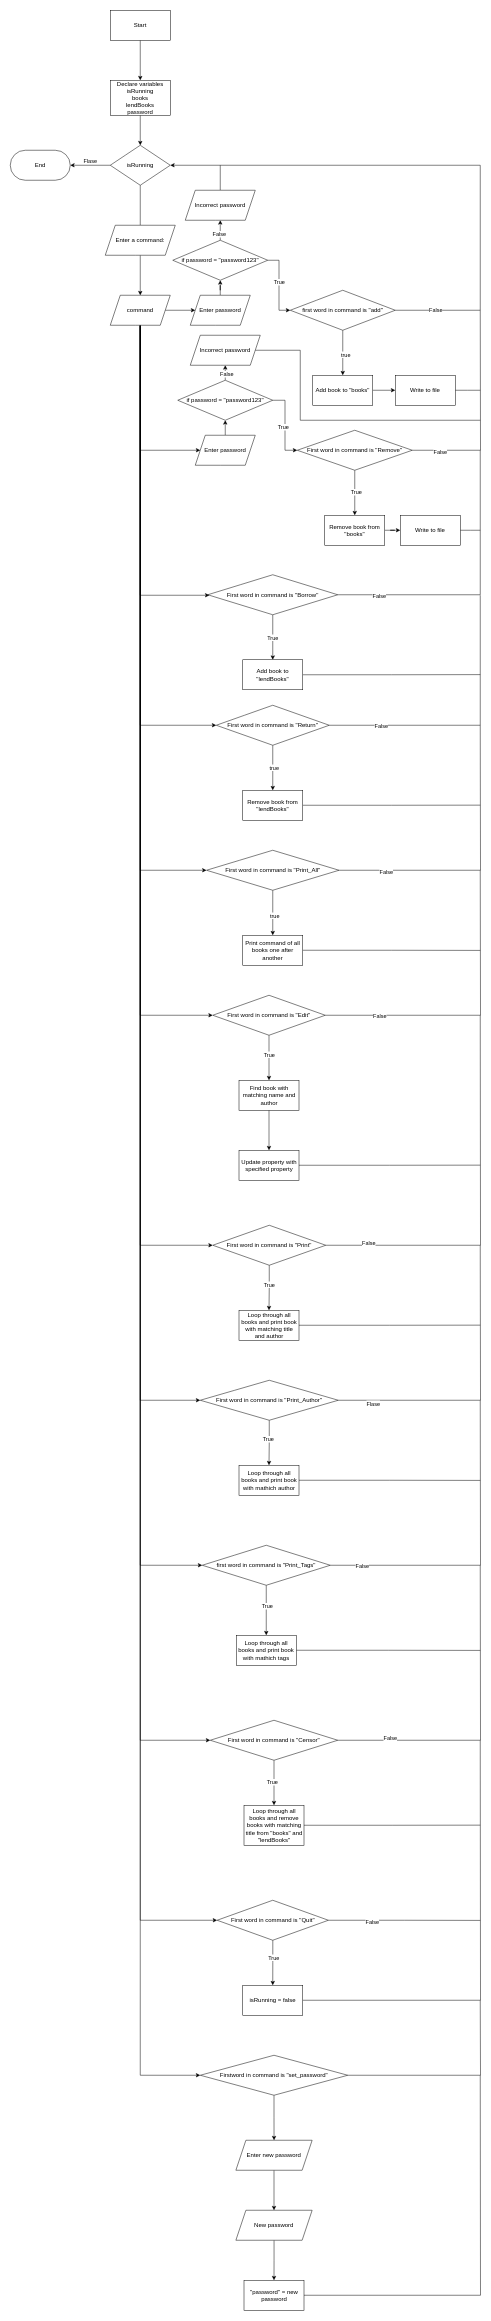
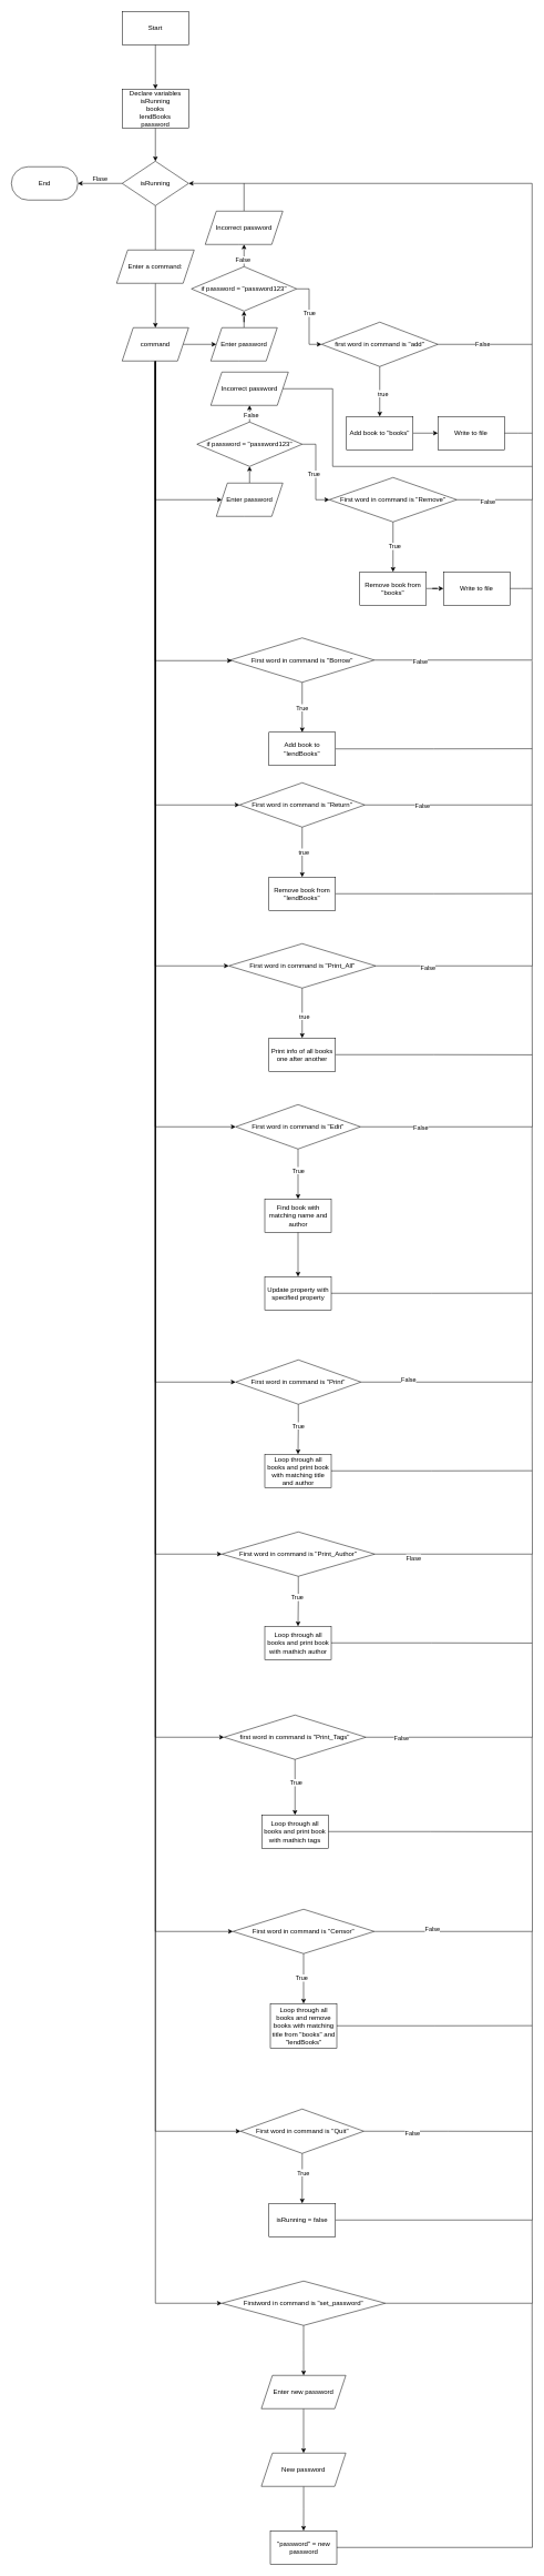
- <mxCell id="58" value="Print command of all books one after another" style="whiteSpace=wrap;html=1;rounded=1;arcSize=0;" parent="1" vertex="1"><mxGeometry x="485" y="1870" width="120" height="60" as="geometry" /></mxCell>
+ <mxCell id="58" value="Print info of all books one after another" style="whiteSpace=wrap;html=1;rounded=1;arcSize=0;" parent="1" vertex="1"><mxGeometry x="485" y="1870" width="120" height="60" as="geometry" /></mxCell>
